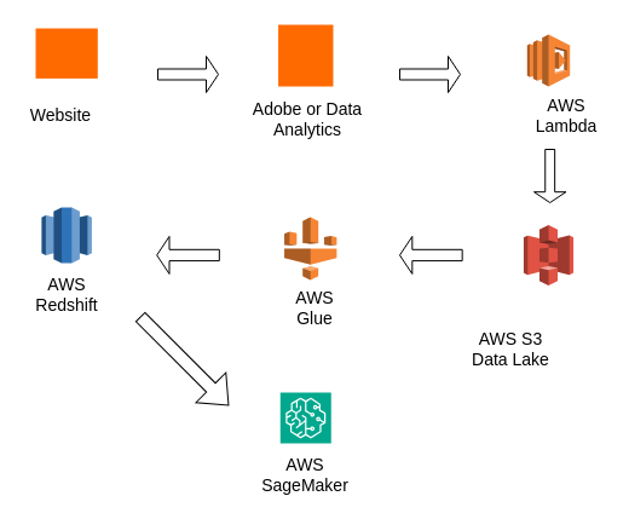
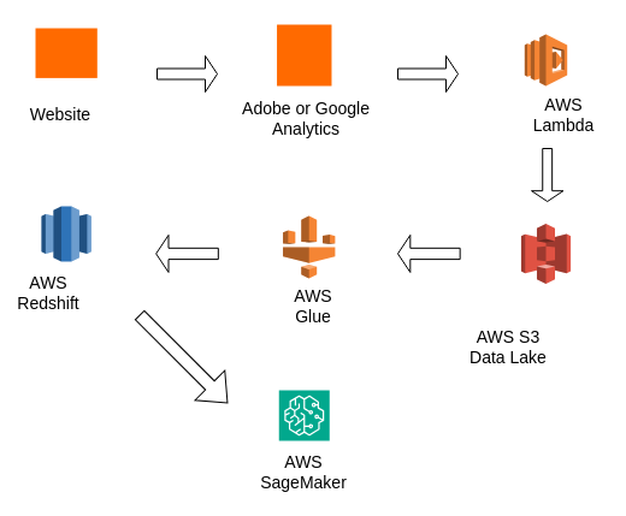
- <mxCell id="6" value="Adobe or Data Analytics" style="text;html=1;align=center;verticalAlign=middle;whiteSpace=wrap;rounded=0;fontSize=14;" vertex="1" parent="1"><mxGeometry x="192" y="82.9" width="124" height="30" as="geometry" /></mxCell>
+ <mxCell id="6" value="Adobe or Google Analytics" style="text;html=1;align=center;verticalAlign=middle;whiteSpace=wrap;rounded=0;fontSize=14;" vertex="1" parent="1"><mxGeometry x="192" y="82.9" width="124" height="30" as="geometry" /></mxCell>
- <mxCell id="11" value="AWS Redshift" style="text;html=1;align=center;verticalAlign=middle;whiteSpace=wrap;rounded=0;fontSize=14;" vertex="1" parent="1"><mxGeometry x="24.65" y="227.9" width="60" height="30" as="geometry" /></mxCell>
+ <mxCell id="11" value="AWS Redshift" style="text;html=1;align=center;verticalAlign=middle;whiteSpace=wrap;rounded=0;fontSize=14;" vertex="1" parent="1"><mxGeometry x="9.65" y="227.9" width="60" height="30" as="geometry" /></mxCell>
